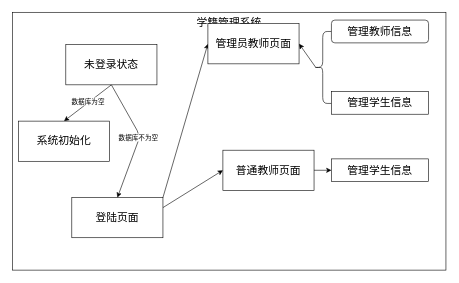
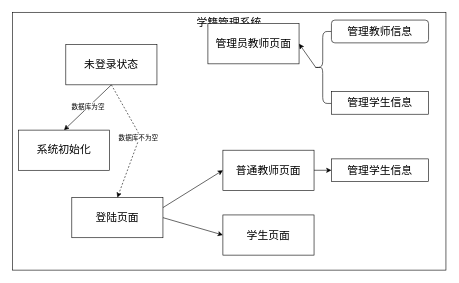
- <mxCell id="9" style="edgeStyle=none;html=1;exitX=1;exitY=0;exitDx=0;exitDy=0;entryX=0;entryY=0.5;entryDx=0;entryDy=0;strokeColor=light-dark(#000000,#000000);rounded=0;curved=0;" edge="1" parent="1" source="12" target="15"><mxGeometry relative="1" as="geometry" /></mxCell>
- <mxCell id="6" value="&lt;font style=&quot;color: light-dark(rgb(0, 0, 0), rgb(0, 0, 0));&quot;&gt;系统初始化&lt;/font&gt;" style="whiteSpace=wrap;html=1;fillColor=light-dark(#FFFFFF,#FFFFFF);strokeColor=light-dark(#000000,#000000);verticalAlign=middle;fontSize=18;" vertex="1" parent="1"><mxGeometry x="30" y="201.5" width="152" height="67" as="geometry" /></mxCell>
+ <mxCell id="6" value="&lt;font style=&quot;color: light-dark(rgb(0, 0, 0), rgb(0, 0, 0));&quot;&gt;系统初始化&lt;/font&gt;" style="whiteSpace=wrap;html=1;fillColor=light-dark(#FFFFFF,#FFFFFF);strokeColor=light-dark(#000000,#000000);verticalAlign=middle;fontSize=18;" vertex="1" parent="1"><mxGeometry x="30" y="216.5" width="152" height="67" as="geometry" /></mxCell>
- <mxCell id="13" value="" style="edgeStyle=none;html=1;exitX=0.5;exitY=1;exitDx=0;exitDy=0;entryX=0.5;entryY=0;entryDx=0;entryDy=0;strokeColor=light-dark(#000000,#000000);" edge="1" parent="1" source="5" target="12"><mxGeometry relative="1" as="geometry"><mxPoint x="282" y="172" as="sourcePoint" /><mxPoint x="187" y="215" as="targetPoint" /><Array as="points"><mxPoint x="233" y="226" /></Array></mxGeometry></mxCell>
+ <mxCell id="13" value="" style="edgeStyle=none;html=1;exitX=0.5;exitY=1;exitDx=0;exitDy=0;entryX=0.5;entryY=0;entryDx=0;entryDy=0;strokeColor=light-dark(#000000,#000000);dashed=1;" edge="1" parent="1" source="5" target="12"><mxGeometry relative="1" as="geometry"><mxPoint x="282" y="172" as="sourcePoint" /><mxPoint x="187" y="215" as="targetPoint" /><Array as="points"><mxPoint x="233" y="226" /></Array></mxGeometry></mxCell>
+ <mxCell id="11" style="edgeStyle=none;html=1;exitX=1;exitY=0.5;exitDx=0;exitDy=0;entryX=0;entryY=0.5;entryDx=0;entryDy=0;strokeColor=light-dark(#000000,#000000);" edge="1" parent="1" source="12" target="16"><mxGeometry relative="1" as="geometry" /></mxCell>
+ <mxCell id="16" value="&lt;font style=&quot;color: light-dark(rgb(0, 0, 0), rgb(0, 0, 0));&quot;&gt;学生页面&lt;/font&gt;" style="whiteSpace=wrap;html=1;fillColor=light-dark(#FFFFFF,#FFFFFF);strokeColor=light-dark(#000000,#000000);verticalAlign=middle;fontSize=18;" vertex="1" parent="1"><mxGeometry x="371" y="358" width="152" height="67" as="geometry" /></mxCell>
